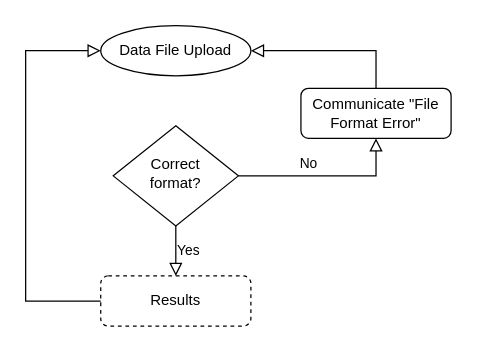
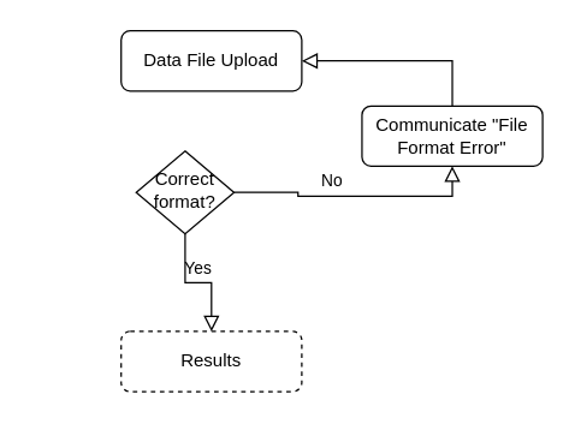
- <mxCell id="2" value="Data File Upload" style="ellipse;whiteSpace=wrap;html=1;fontSize=12;glass=0;strokeWidth=1;shadow=0;" parent="1" vertex="1"><mxGeometry x="80" y="20" width="120" height="40" as="geometry" /></mxCell>
+ <mxCell id="2" value="Data File Upload" style="rounded=1;whiteSpace=wrap;html=1;fontSize=12;glass=0;strokeWidth=1;shadow=0;" parent="1" vertex="1"><mxGeometry x="80" y="20" width="120" height="40" as="geometry" /></mxCell>
- <mxCell id="4" value="Correct&lt;br&gt;format?" style="rhombus;whiteSpace=wrap;html=1;shadow=0;fontFamily=Helvetica;fontSize=12;align=center;strokeWidth=1;spacing=6;spacingTop=-4;" parent="1" vertex="1"><mxGeometry x="90" y="100" width="100" height="80" as="geometry" /></mxCell>
+ <mxCell id="4" value="Correct&lt;br&gt;format?" style="rhombus;whiteSpace=wrap;html=1;shadow=0;fontFamily=Helvetica;fontSize=12;align=center;strokeWidth=1;spacing=6;spacingTop=-4;" parent="1" vertex="1"><mxGeometry x="90" y="100" width="65" height="55" as="geometry" /></mxCell>
- <mxCell id="6" value="" style="rounded=0;html=1;jettySize=auto;orthogonalLoop=1;fontSize=11;endArrow=block;endFill=0;endSize=8;strokeWidth=1;shadow=0;labelBackgroundColor=none;edgeStyle=orthogonalEdgeStyle;exitX=0;exitY=0.5;exitDx=0;exitDy=0;entryX=0;entryY=0.5;entryDx=0;entryDy=0;" edge="1" parent="1" source="5" target="2"><mxGeometry relative="1" as="geometry"><mxPoint x="150" y="70" as="sourcePoint" /><mxPoint x="150" y="130" as="targetPoint" /><Array as="points"><mxPoint x="20" y="240" /><mxPoint x="20" y="40" /></Array></mxGeometry></mxCell>
